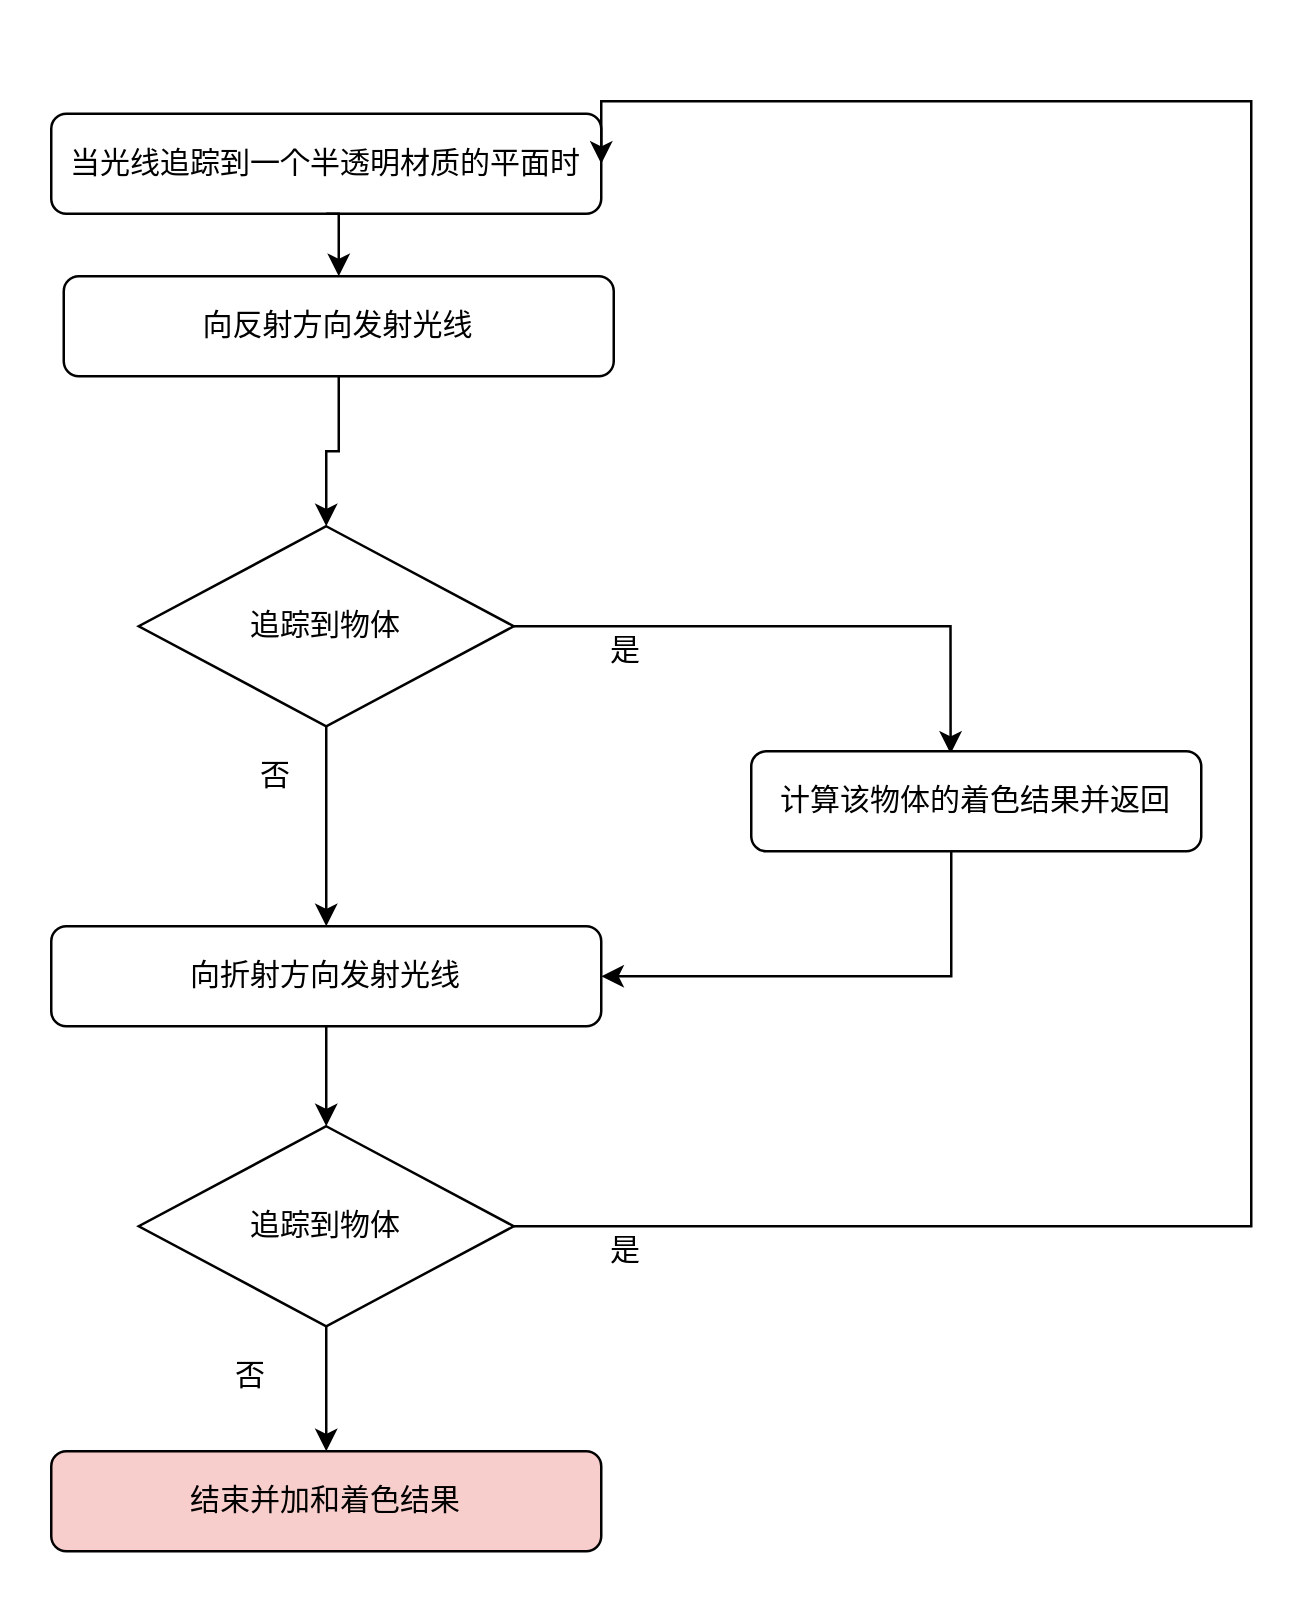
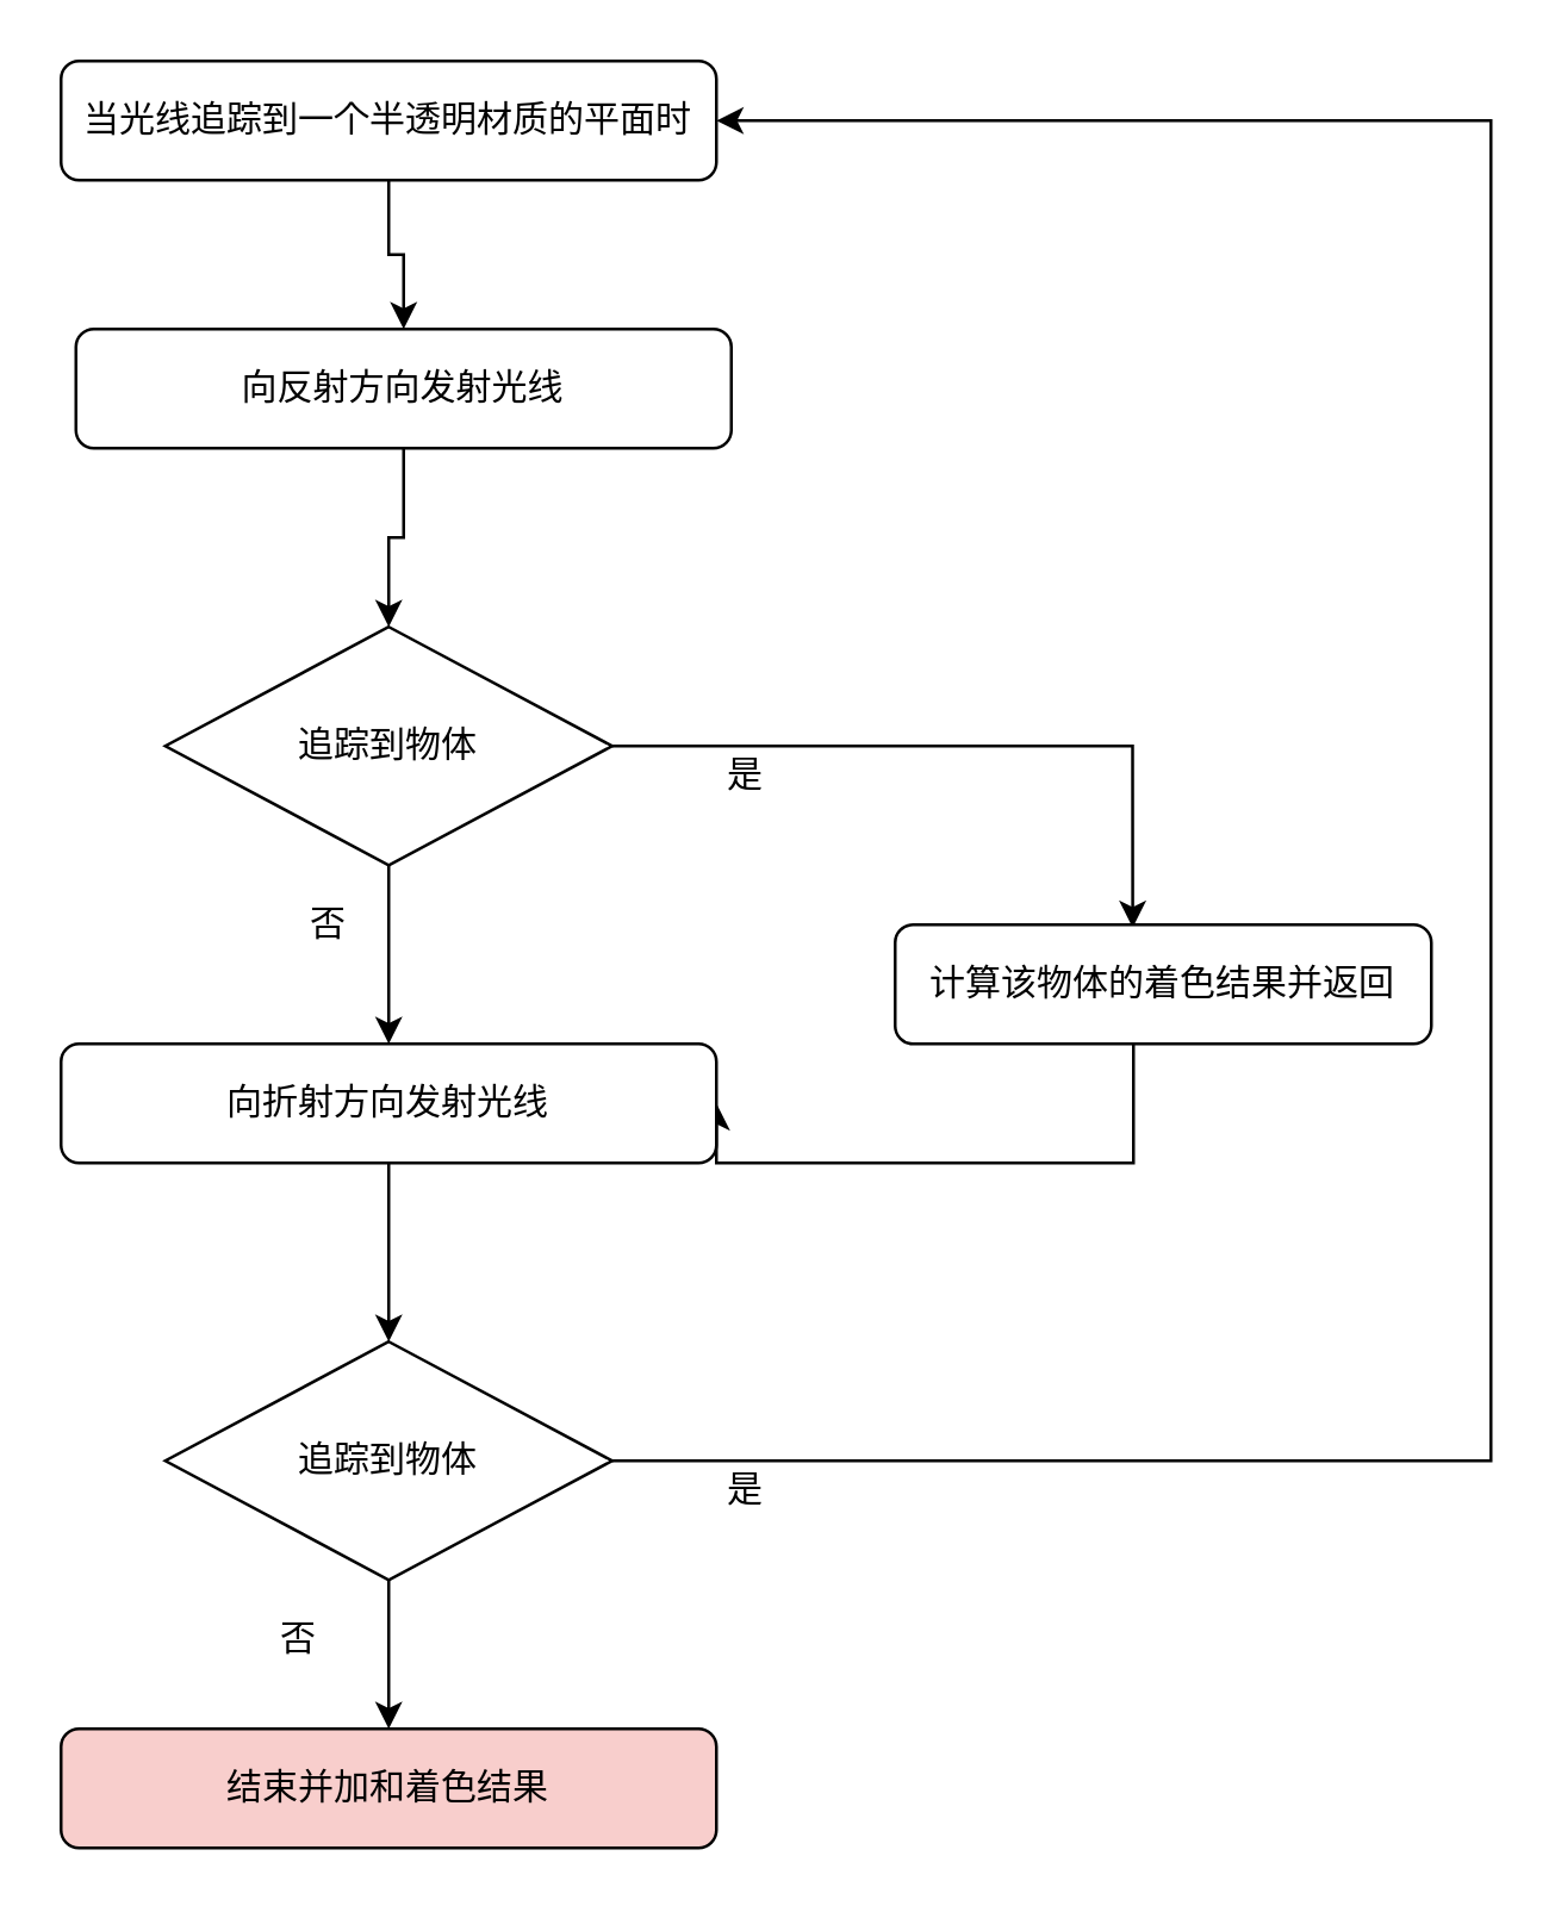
- <mxCell id="2" value="当光线追踪到一个半透明材质的平面时" style="rounded=1;whiteSpace=wrap;html=1;fontSize=12;glass=0;strokeWidth=1;shadow=0;" parent="1" vertex="1"><mxGeometry x="20" y="45" width="220" height="40" as="geometry" /></mxCell>
+ <mxCell id="2" value="当光线追踪到一个半透明材质的平面时" style="rounded=1;whiteSpace=wrap;html=1;fontSize=12;glass=0;strokeWidth=1;shadow=0;" parent="1" vertex="1"><mxGeometry x="20" y="20" width="220" height="40" as="geometry" /></mxCell>
- <mxCell id="7" value="计算该物体的着色结果并返回" style="rounded=1;whiteSpace=wrap;html=1;fontSize=12;glass=0;strokeWidth=1;shadow=0;" parent="1" vertex="1"><mxGeometry x="300" y="300" width="180" height="40" as="geometry" /></mxCell>
+ <mxCell id="7" value="计算该物体的着色结果并返回" style="rounded=1;whiteSpace=wrap;html=1;fontSize=12;glass=0;strokeWidth=1;shadow=0;" parent="1" vertex="1"><mxGeometry x="300" y="310" width="180" height="40" as="geometry" /></mxCell>
- <mxCell id="13" value="向折射方向发射光线" style="rounded=1;whiteSpace=wrap;html=1;fontSize=12;glass=0;strokeWidth=1;shadow=0;" parent="1" vertex="1"><mxGeometry x="20" y="370" width="220" height="40" as="geometry" /></mxCell>
+ <mxCell id="13" value="向折射方向发射光线" style="rounded=1;whiteSpace=wrap;html=1;fontSize=12;glass=0;strokeWidth=1;shadow=0;" parent="1" vertex="1"><mxGeometry x="20" y="350" width="220" height="40" as="geometry" /></mxCell>
